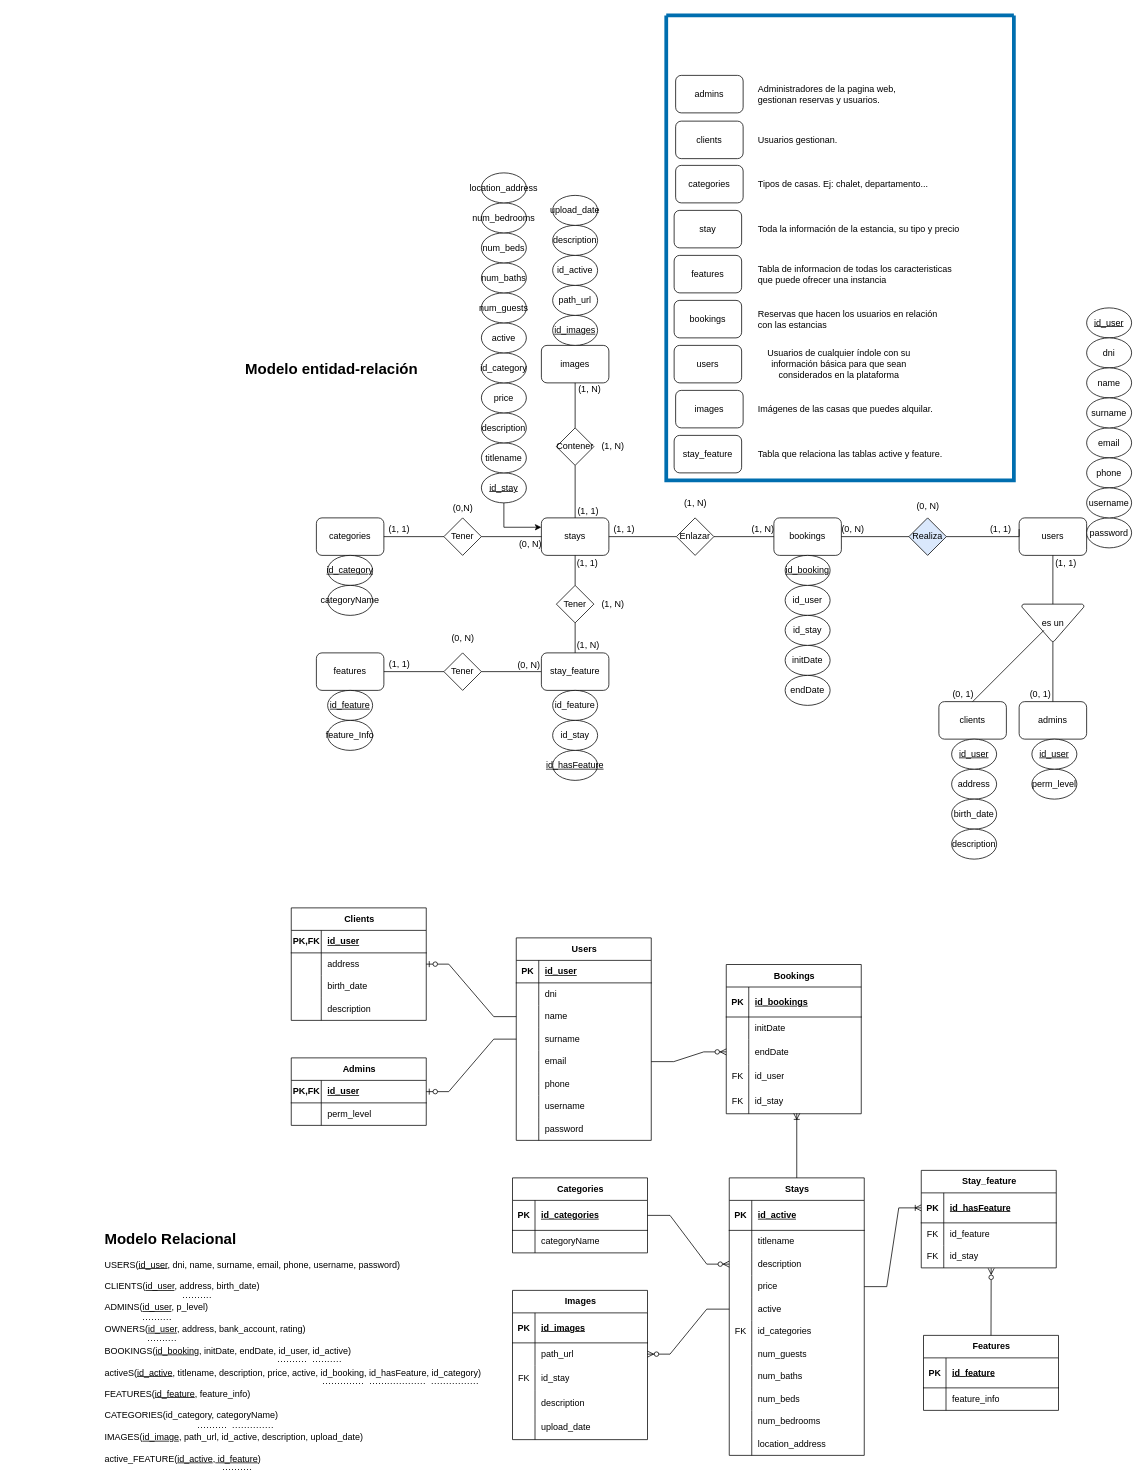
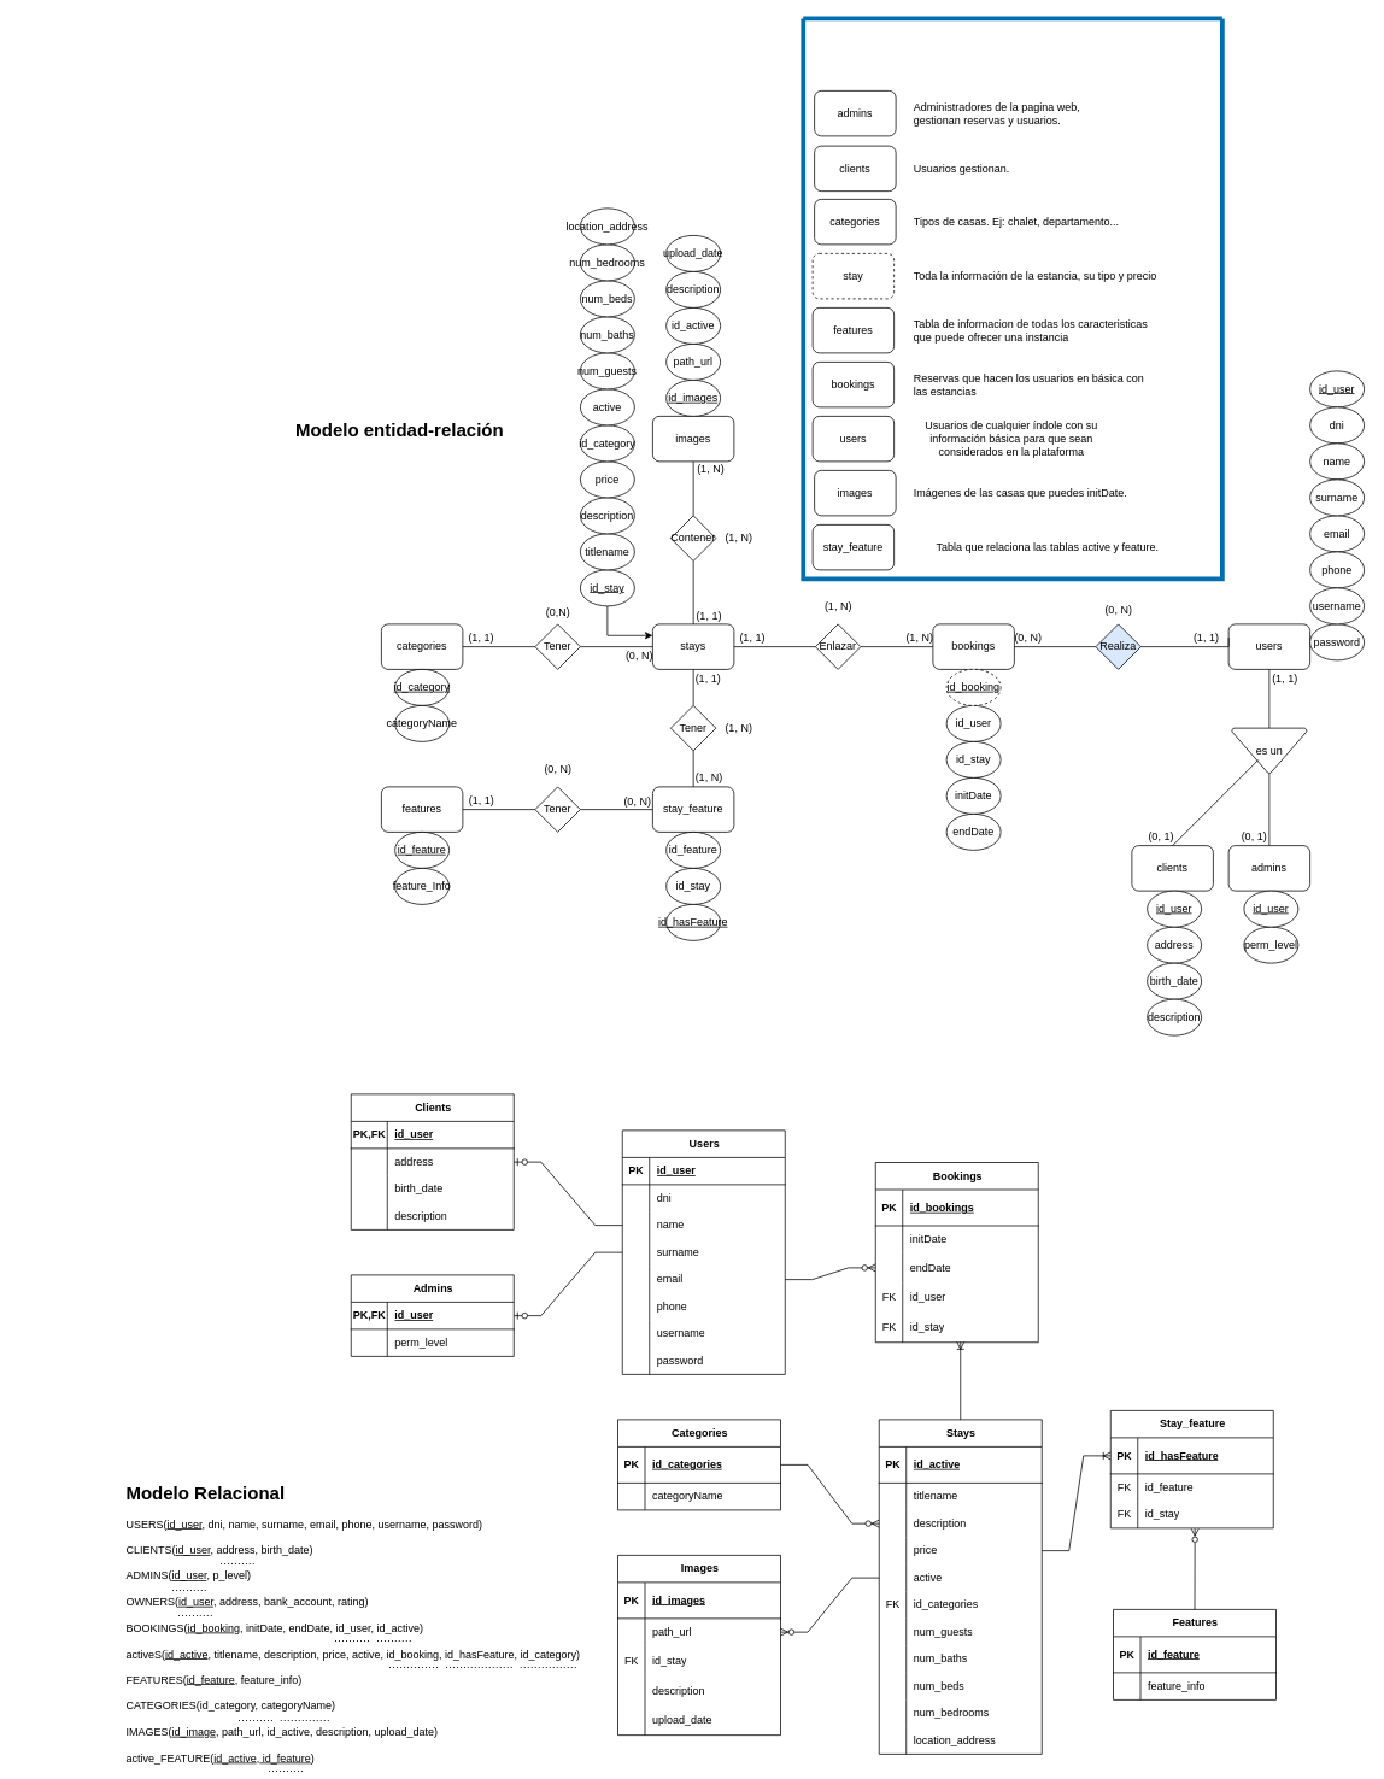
- <mxCell id="242" value="stay" style="rounded=1;whiteSpace=wrap;html=1;" parent="238" vertex="1"><mxGeometry x="10.5" y="260" width="90" height="50" as="geometry" /></mxCell>
+ <mxCell id="242" value="stay" style="rounded=1;whiteSpace=wrap;html=1;dashed=1;" parent="238" vertex="1"><mxGeometry x="10.5" y="260" width="90" height="50" as="geometry" /></mxCell>
- <mxCell id="250" value="Reservas que hacen los usuarios en relación con las estancias" style="text;html=1;align=left;verticalAlign=middle;whiteSpace=wrap;rounded=0;" parent="238" vertex="1"><mxGeometry x="120.5" y="390" width="260" height="30" as="geometry" /></mxCell>
+ <mxCell id="250" value="Reservas que hacen los usuarios en básica con las estancias" style="text;html=1;align=left;verticalAlign=middle;whiteSpace=wrap;rounded=0;" parent="238" vertex="1"><mxGeometry x="120.5" y="390" width="260" height="30" as="geometry" /></mxCell>
- <mxCell id="61" value="&lt;b&gt;Modelo entidad-relación&lt;/b&gt;" style="text;html=1;align=center;verticalAlign=middle;resizable=0;points=[];autosize=1;strokeColor=none;fillColor=none;fontSize=20;" parent="1" vertex="1"><mxGeometry x="316" y="470" width="250" height="40" as="geometry" /></mxCell>
+ <mxCell id="61" value="&lt;b&gt;Modelo entidad-relación&lt;/b&gt;" style="text;html=1;align=center;verticalAlign=middle;resizable=0;points=[];autosize=1;strokeColor=none;fillColor=none;fontSize=20;" parent="1" vertex="1"><mxGeometry x="316" y="455" width="250" height="40" as="geometry" /></mxCell>
- <mxCell id="254" value="Imágenes de las casas que puedes alquilar." style="text;html=1;align=left;verticalAlign=middle;whiteSpace=wrap;rounded=0;" parent="238" vertex="1"><mxGeometry x="120.5" y="510" width="309.5" height="30" as="geometry" /></mxCell>
+ <mxCell id="254" value="Imágenes de las casas que puedes initDate." style="text;html=1;align=left;verticalAlign=middle;whiteSpace=wrap;rounded=0;" parent="238" vertex="1"><mxGeometry x="120.5" y="510" width="309.5" height="30" as="geometry" /></mxCell>
- <mxCell id="253" value="Tabla que relaciona las tablas active y feature." style="text;html=1;align=left;verticalAlign=middle;whiteSpace=wrap;rounded=0;" parent="238" vertex="1"><mxGeometry x="120.5" y="570" width="309.5" height="30" as="geometry" /></mxCell>
+ <mxCell id="253" value="Tabla que relaciona las tablas active y feature." style="text;html=1;align=left;verticalAlign=middle;whiteSpace=wrap;rounded=0;" parent="238" vertex="1"><mxGeometry x="145.5" y="570" width="309.5" height="30" as="geometry" /></mxCell>
- <mxCell id="27" value="&lt;u&gt;id_booking&lt;/u&gt;" style="ellipse;whiteSpace=wrap;html=1;" parent="1" vertex="1"><mxGeometry x="1046" y="740" width="60" height="40" as="geometry" /></mxCell>
+ <mxCell id="27" value="&lt;u&gt;id_booking&lt;/u&gt;" style="ellipse;whiteSpace=wrap;html=1;dashed=1;" parent="1" vertex="1"><mxGeometry x="1046" y="740" width="60" height="40" as="geometry" /></mxCell>
